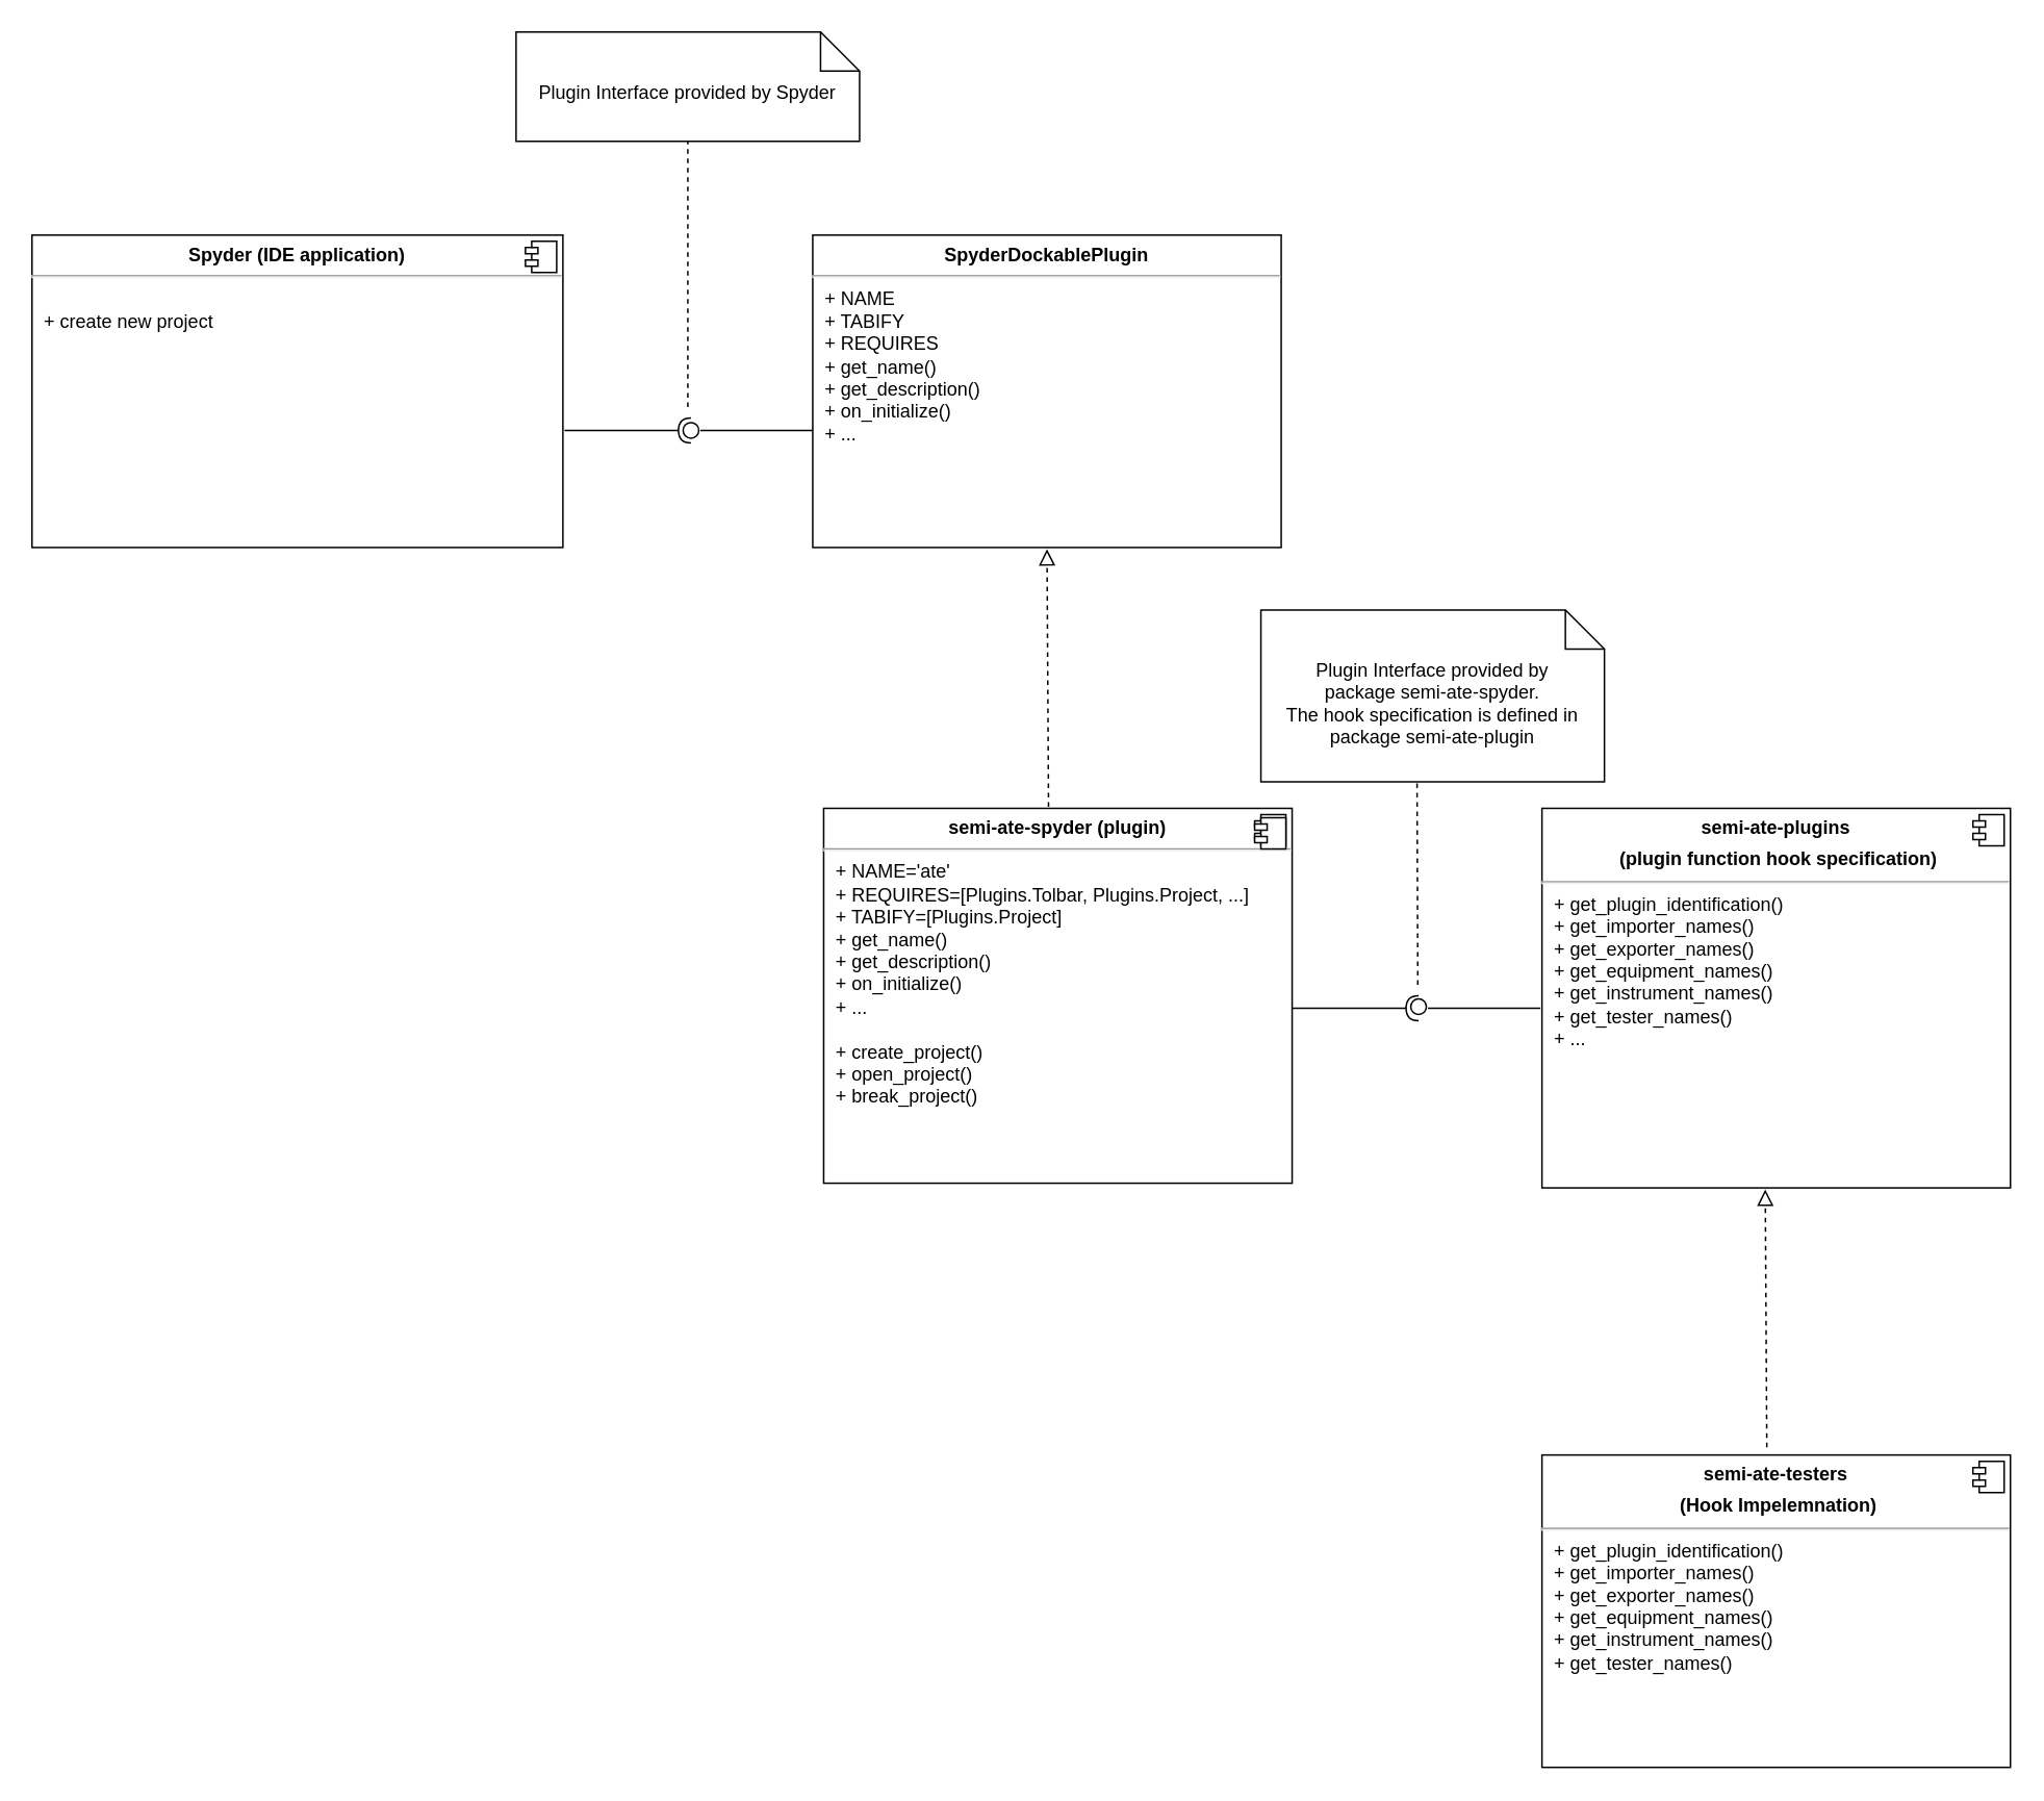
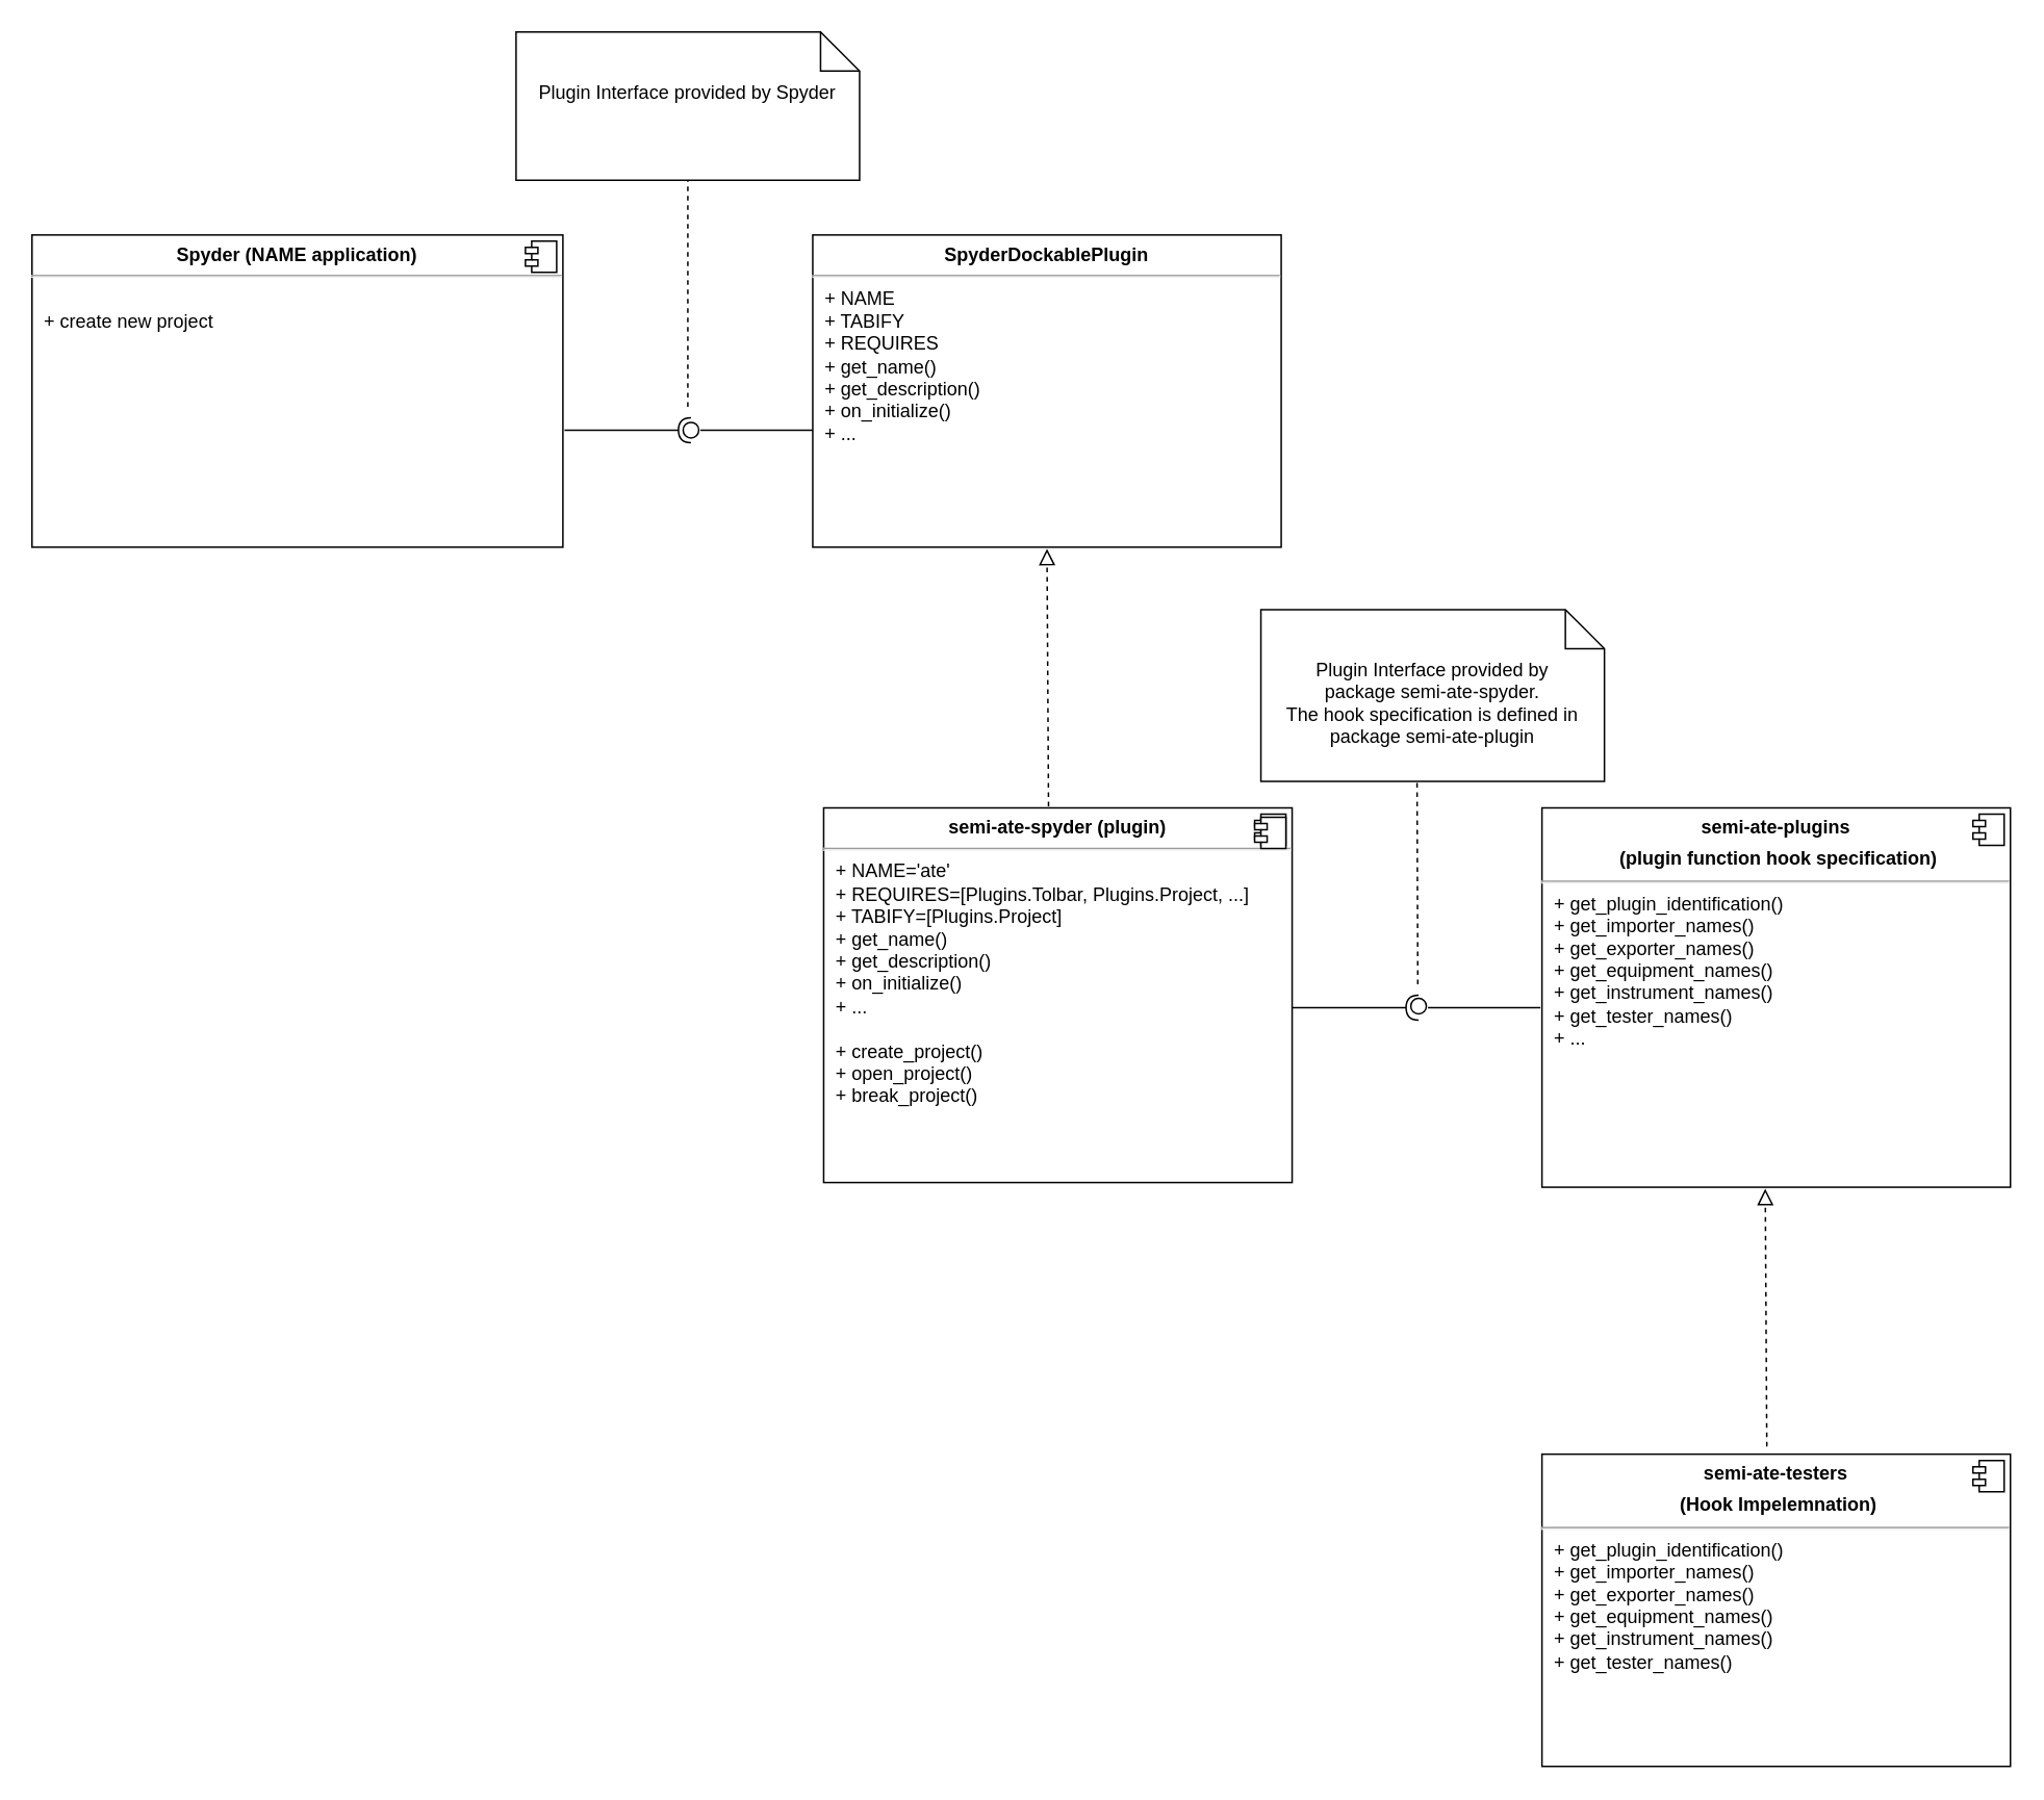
- <mxCell id="9" value="Plugin Interface provided by Spyder" style="shape=note2;boundedLbl=1;whiteSpace=wrap;html=1;size=25;verticalAlign=top;align=center;" parent="1" vertex="1"><mxGeometry x="330" y="20" width="220" height="70" as="geometry" /></mxCell>
+ <mxCell id="9" value="Plugin Interface provided by Spyder" style="shape=note2;boundedLbl=1;whiteSpace=wrap;html=1;size=25;verticalAlign=top;align=center;" parent="1" vertex="1"><mxGeometry x="330" y="20" width="220" height="95" as="geometry" /></mxCell>
- <mxCell id="2" value="&lt;p style=&quot;margin: 0px ; margin-top: 6px ; text-align: center&quot;&gt;&lt;b&gt;Spyder (IDE application)&lt;/b&gt;&lt;/p&gt;&lt;hr&gt;&lt;p style=&quot;margin: 0px ; margin-left: 8px&quot;&gt;&lt;br&gt;&lt;/p&gt;&lt;p style=&quot;margin: 0px ; margin-left: 8px&quot;&gt;+ create new project&lt;/p&gt;&lt;p style=&quot;margin: 0px ; margin-left: 8px&quot;&gt;&lt;br&gt;&lt;/p&gt;" style="align=left;overflow=fill;html=1;dropTarget=0;" parent="1" vertex="1"><mxGeometry x="20" y="150" width="340" height="200" as="geometry" /></mxCell>
+ <mxCell id="2" value="&lt;p style=&quot;margin: 0px ; margin-top: 6px ; text-align: center&quot;&gt;&lt;b&gt;Spyder (NAME application)&lt;/b&gt;&lt;/p&gt;&lt;hr&gt;&lt;p style=&quot;margin: 0px ; margin-left: 8px&quot;&gt;&lt;br&gt;&lt;/p&gt;&lt;p style=&quot;margin: 0px ; margin-left: 8px&quot;&gt;+ create new project&lt;/p&gt;&lt;p style=&quot;margin: 0px ; margin-left: 8px&quot;&gt;&lt;br&gt;&lt;/p&gt;" style="align=left;overflow=fill;html=1;dropTarget=0;" parent="1" vertex="1"><mxGeometry x="20" y="150" width="340" height="200" as="geometry" /></mxCell>
